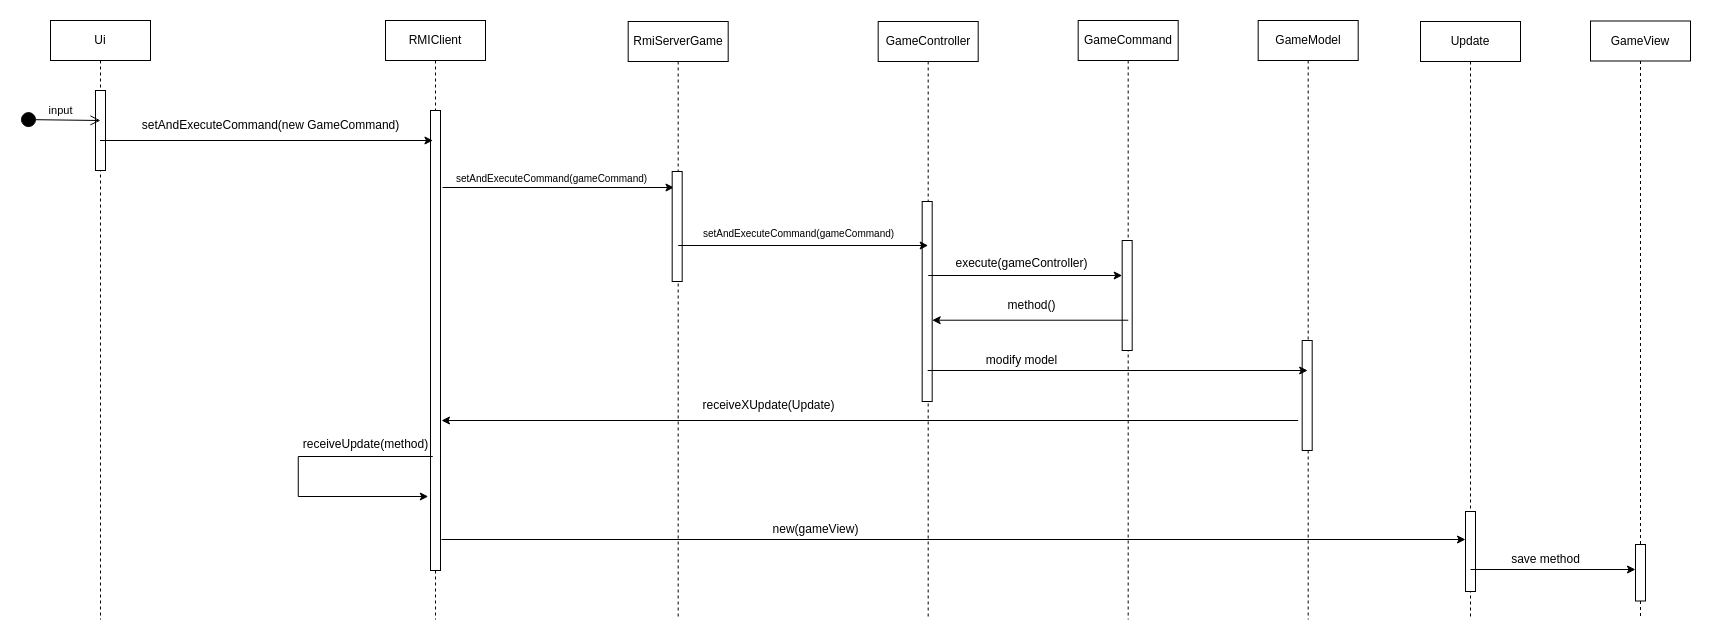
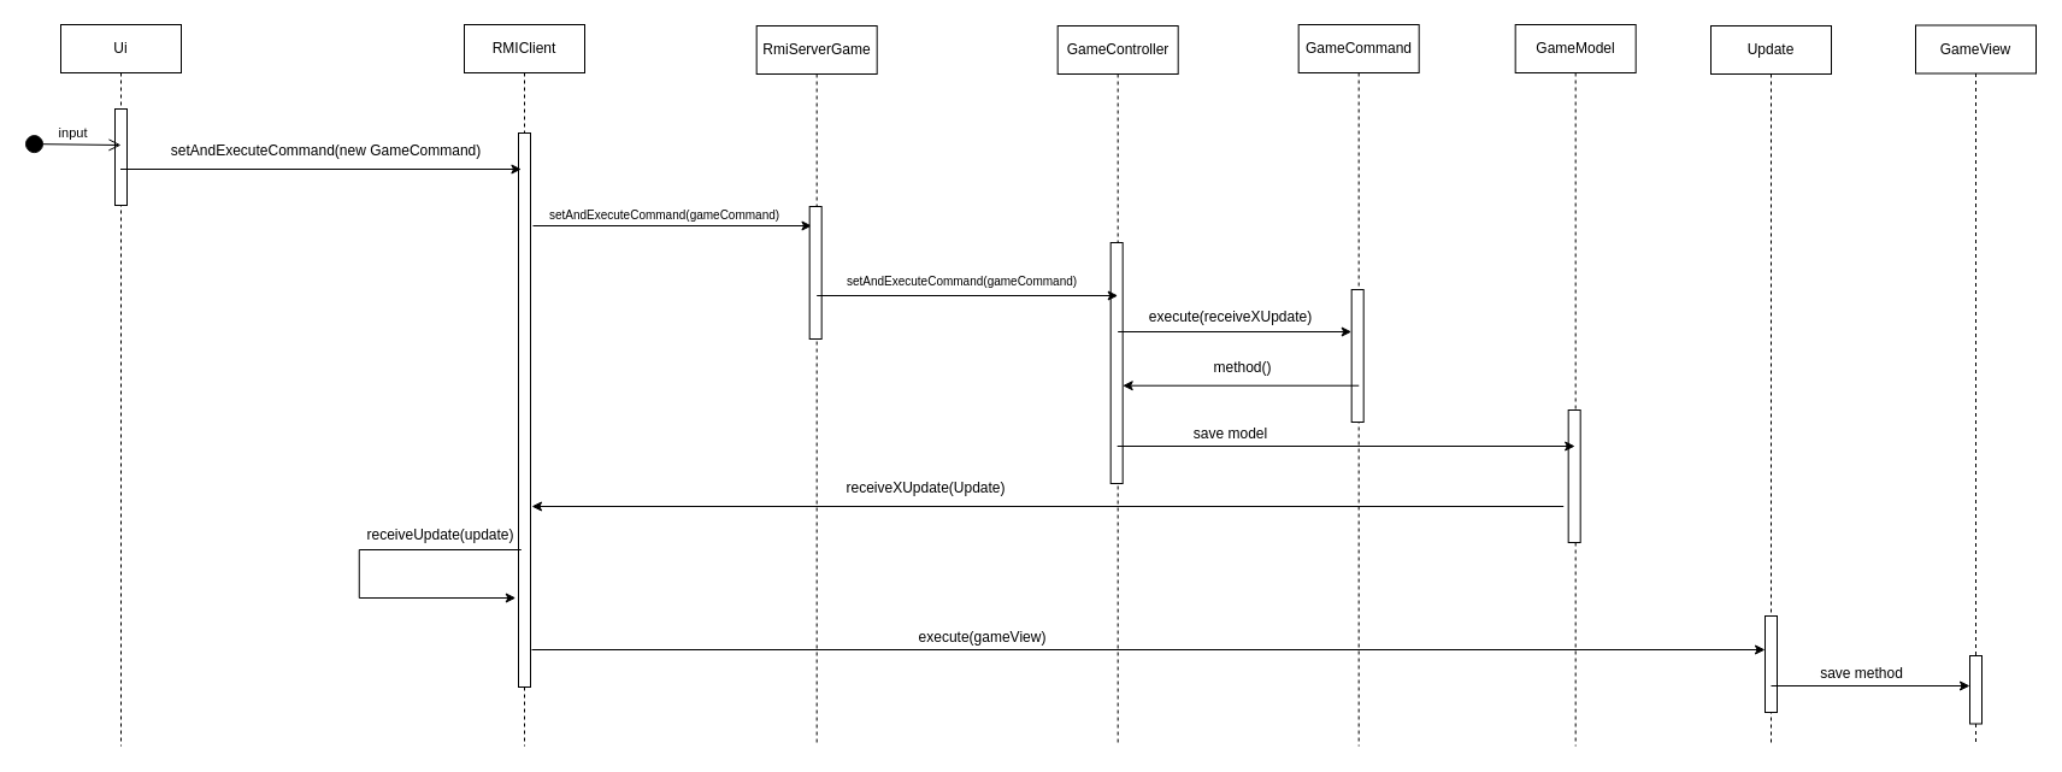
- <mxCell id="20" value="execute(gameController)" style="text;html=1;align=center;verticalAlign=middle;resizable=0;points=[];autosize=1;strokeColor=none;fillColor=none;" parent="1" vertex="1"><mxGeometry x="940.68" y="248" width="160" height="30" as="geometry" /></mxCell>
+ <mxCell id="20" value="execute(receiveXUpdate)" style="text;html=1;align=center;verticalAlign=middle;resizable=0;points=[];autosize=1;strokeColor=none;fillColor=none;" parent="1" vertex="1"><mxGeometry x="940.68" y="248" width="160" height="30" as="geometry" /></mxCell>
- <mxCell id="26" value="modify model" style="text;html=1;align=center;verticalAlign=middle;resizable=0;points=[];autosize=1;strokeColor=none;fillColor=none;" parent="1" vertex="1"><mxGeometry x="975.68" y="345" width="90" height="30" as="geometry" /></mxCell>
+ <mxCell id="26" value="save model" style="text;html=1;align=center;verticalAlign=middle;resizable=0;points=[];autosize=1;strokeColor=none;fillColor=none;" parent="1" vertex="1"><mxGeometry x="975.68" y="345" width="90" height="30" as="geometry" /></mxCell>
- <mxCell id="29" value="receiveUpdate(method)" style="text;html=1;align=center;verticalAlign=middle;resizable=0;points=[];autosize=1;strokeColor=none;fillColor=none;" parent="1" vertex="1"><mxGeometry x="290" y="429" width="150" height="30" as="geometry" /></mxCell>
+ <mxCell id="29" value="receiveUpdate(update)" style="text;html=1;align=center;verticalAlign=middle;resizable=0;points=[];autosize=1;strokeColor=none;fillColor=none;" parent="1" vertex="1"><mxGeometry x="290" y="429" width="150" height="30" as="geometry" /></mxCell>
- <mxCell id="34" value="new(gameView)" style="text;html=1;align=center;verticalAlign=middle;resizable=0;points=[];autosize=1;strokeColor=none;fillColor=none;" parent="1" vertex="1"><mxGeometry x="750" y="514" width="130" height="30" as="geometry" /></mxCell>
+ <mxCell id="34" value="execute(gameView)" style="text;html=1;align=center;verticalAlign=middle;resizable=0;points=[];autosize=1;strokeColor=none;fillColor=none;" parent="1" vertex="1"><mxGeometry x="750" y="514" width="130" height="30" as="geometry" /></mxCell>
